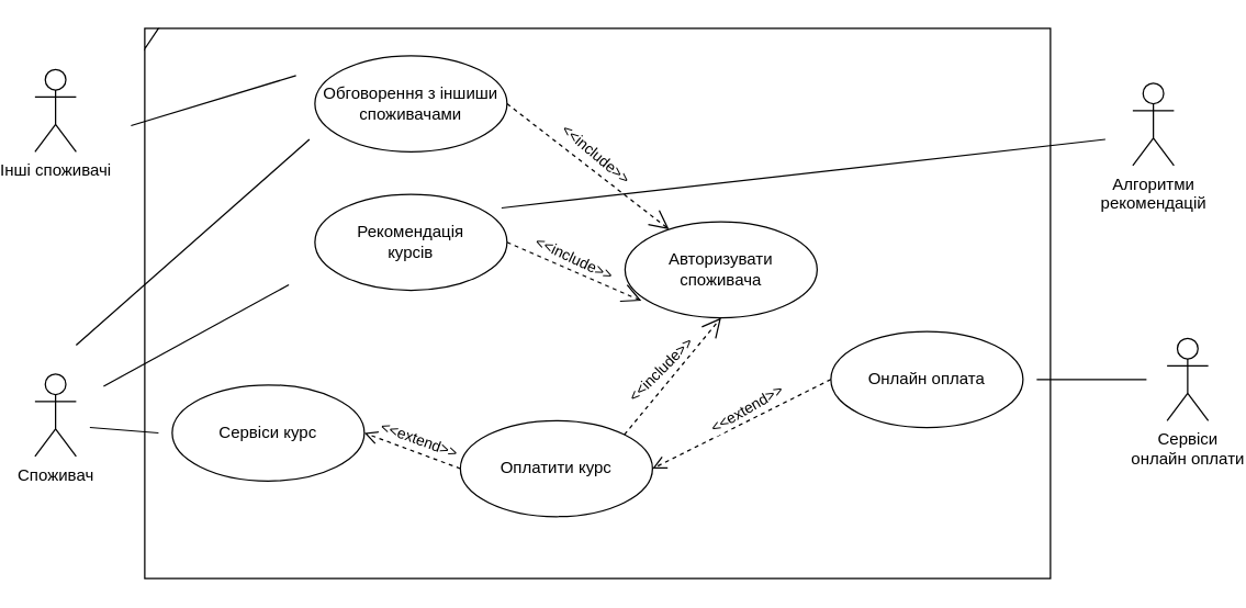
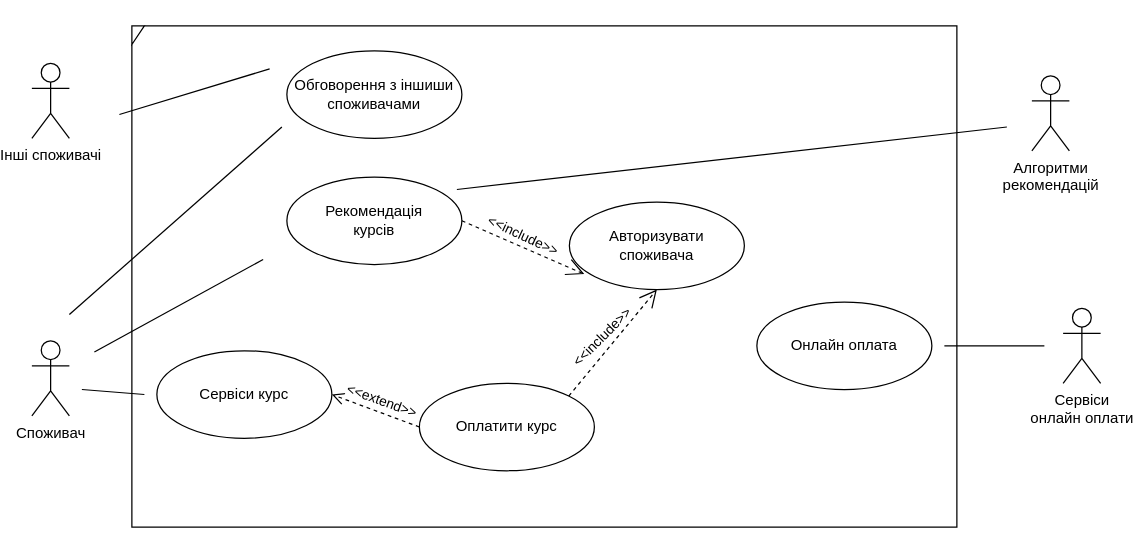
- <mxCell id="12" value="" style="endArrow=open;endSize=12;dashed=1;html=1;rounded=0;exitX=1;exitY=0.5;exitDx=0;exitDy=0;" edge="1" parent="1" source="9" target="5"><mxGeometry x="0.276" y="19" width="160" relative="1" as="geometry"><mxPoint x="360" y="171" as="sourcePoint" /><mxPoint x="440" y="221" as="targetPoint" /><mxPoint as="offset" /></mxGeometry></mxCell>
- <mxCell id="13" value="&amp;lt;&amp;lt;include&amp;gt;&amp;gt;" style="edgeLabel;html=1;align=center;verticalAlign=middle;resizable=0;points=[];rotation=40;" connectable="0" vertex="1" parent="12"><mxGeometry x="0.077" relative="1" as="geometry"><mxPoint x="2" y="-13" as="offset" /></mxGeometry></mxCell>
- <mxCell id="19" value="" style="html=1;verticalAlign=bottom;endArrow=open;dashed=1;endSize=8;rounded=0;entryX=1;entryY=0.5;entryDx=0;entryDy=0;exitX=0;exitY=0.5;exitDx=0;exitDy=0;" edge="1" parent="1" source="18" target="8"><mxGeometry relative="1" as="geometry"><mxPoint x="600" y="251" as="sourcePoint" /><mxPoint x="520" y="251" as="targetPoint" /></mxGeometry></mxCell>
- <mxCell id="20" value="&amp;lt;&amp;lt;extend&amp;gt;&amp;gt;" style="edgeLabel;html=1;align=center;verticalAlign=middle;resizable=0;points=[];rotation=-30;" connectable="0" vertex="1" parent="19"><mxGeometry x="-0.041" y="1" relative="1" as="geometry"><mxPoint y="-10" as="offset" /></mxGeometry></mxCell>
